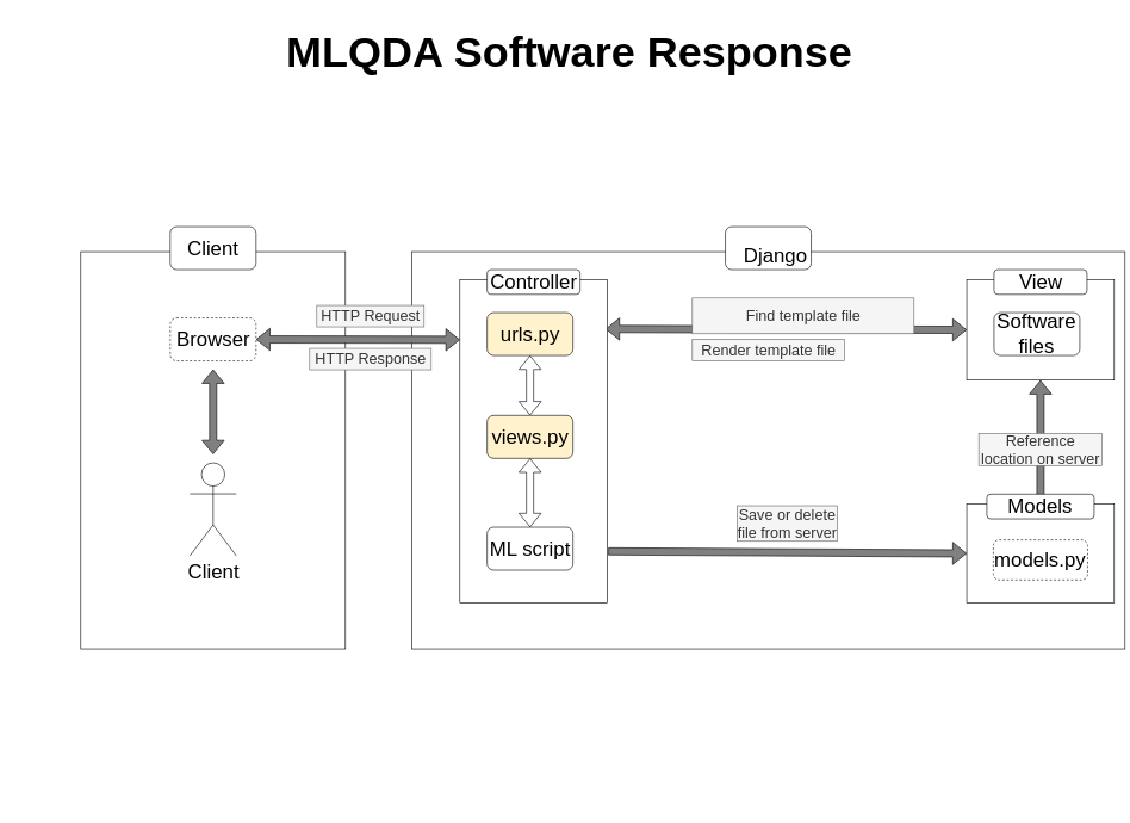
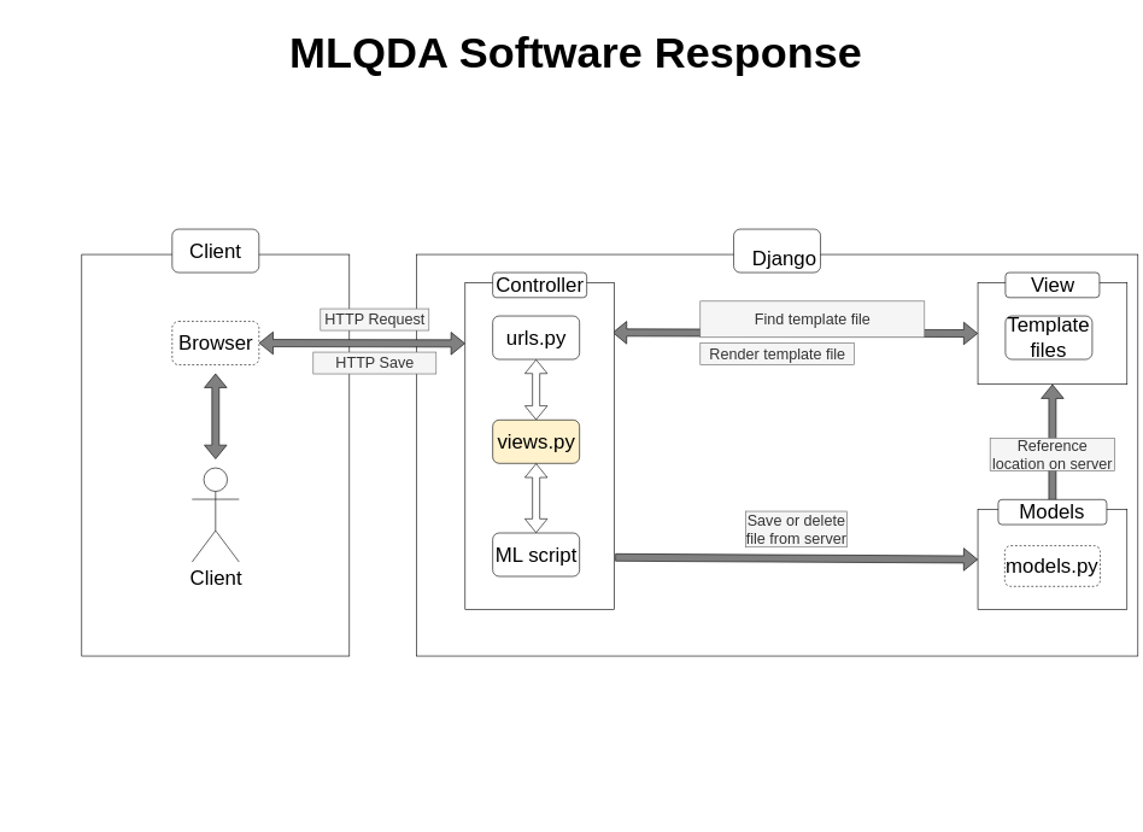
- <mxCell id="40" value="urls.py" style="rounded=1;whiteSpace=wrap;html=1;fontSize=28;fillColor=#fff2cc;" parent="1" vertex="1"><mxGeometry x="680.61" y="436.25" width="120" height="60" as="geometry" /></mxCell>
+ <mxCell id="40" value="urls.py" style="rounded=1;whiteSpace=wrap;html=1;fontSize=28;" parent="1" vertex="1"><mxGeometry x="680.61" y="436.25" width="120" height="60" as="geometry" /></mxCell>
- <mxCell id="24" value="Software files" style="rounded=1;whiteSpace=wrap;html=1;fontSize=28;" parent="1" vertex="1"><mxGeometry x="1389.36" y="436.25" width="120" height="60" as="geometry" /></mxCell>
+ <mxCell id="24" value="Template files" style="rounded=1;whiteSpace=wrap;html=1;fontSize=28;" parent="1" vertex="1"><mxGeometry x="1389.36" y="436.25" width="120" height="60" as="geometry" /></mxCell>
- <mxCell id="11" value="HTTP Response" style="text;html=1;strokeColor=#666666;fillColor=#f5f5f5;align=center;verticalAlign=middle;whiteSpace=wrap;rounded=0;fontSize=21;fontColor=#333333;" parent="1" vertex="1"><mxGeometry x="432.5" y="486.25" width="170" height="30" as="geometry" /></mxCell>
+ <mxCell id="11" value="HTTP Save" style="text;html=1;strokeColor=#666666;fillColor=#f5f5f5;align=center;verticalAlign=middle;whiteSpace=wrap;rounded=0;fontSize=21;fontColor=#333333;" parent="1" vertex="1"><mxGeometry x="432.5" y="486.25" width="170" height="30" as="geometry" /></mxCell>
